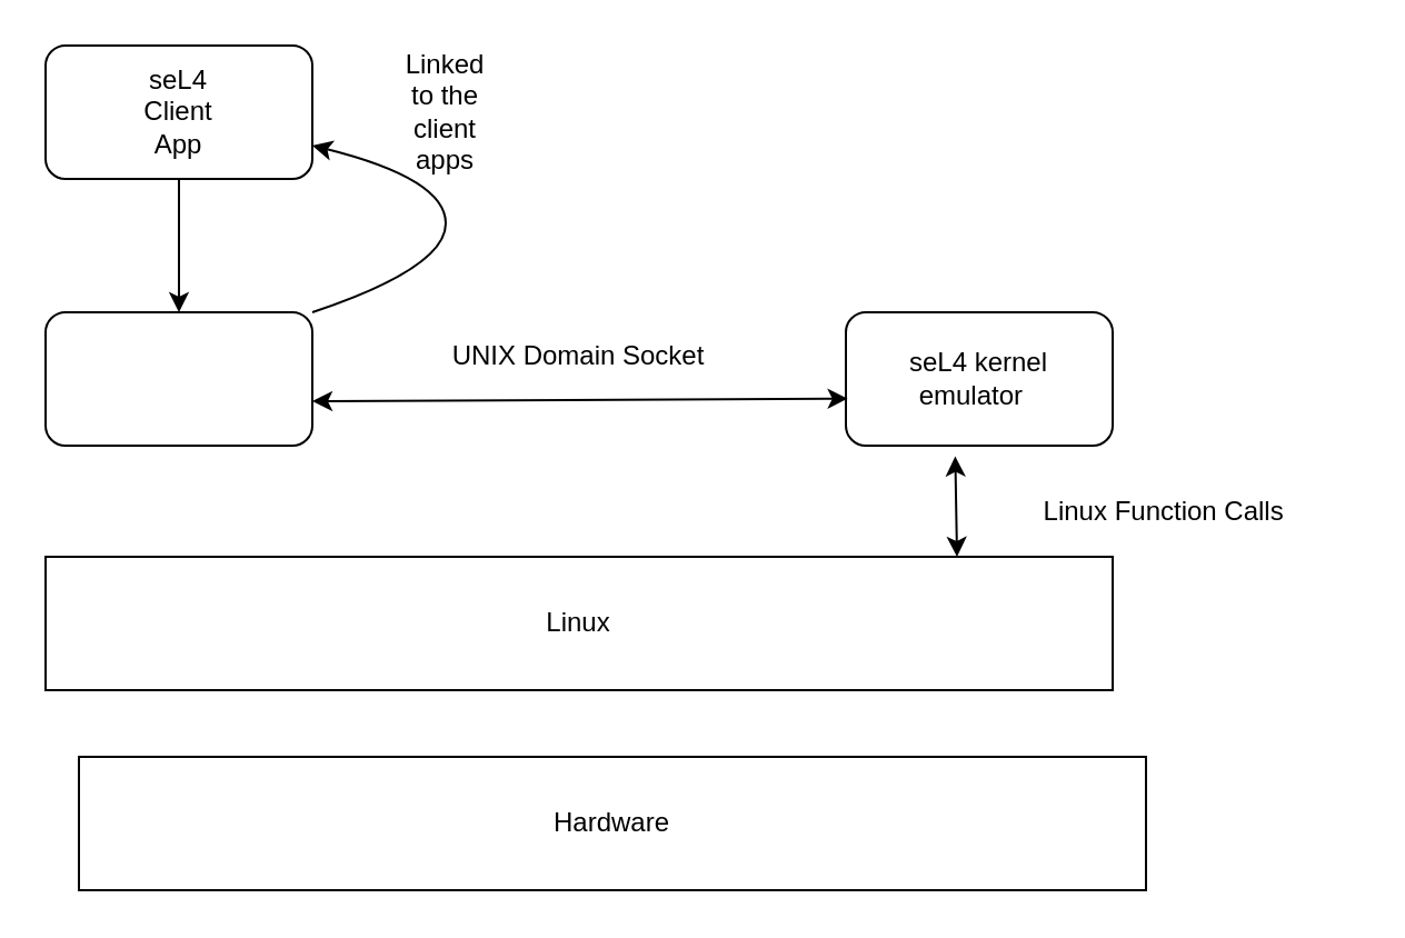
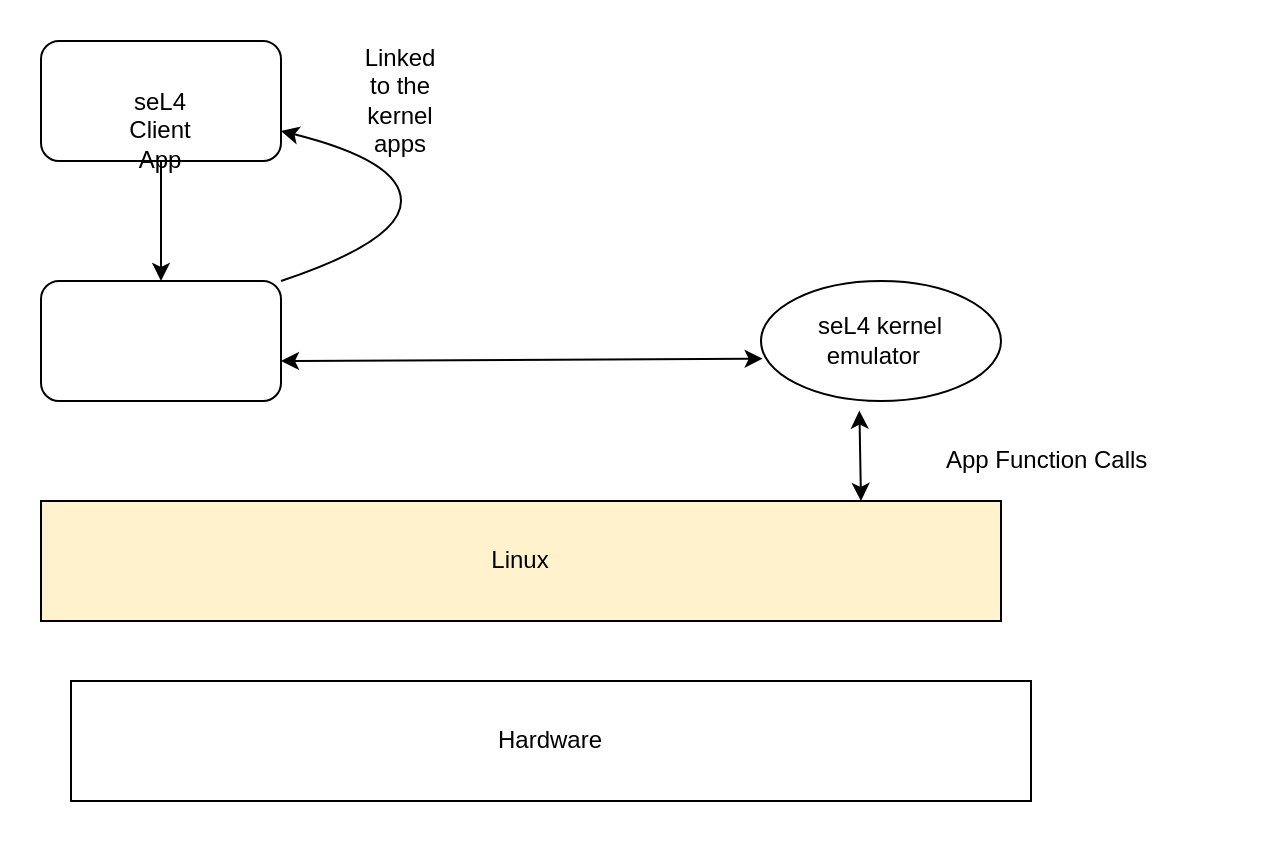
- <mxCell id="3" value="seL4 Client App" style="text;html=1;strokeColor=none;fillColor=none;align=center;verticalAlign=middle;whiteSpace=wrap;rounded=0;" vertex="1" parent="1"><mxGeometry x="60" y="40" width="40" height="20" as="geometry" /></mxCell>
+ <mxCell id="3" value="seL4 Client App" style="text;html=1;strokeColor=none;fillColor=none;align=center;verticalAlign=middle;whiteSpace=wrap;rounded=0;" vertex="1" parent="1"><mxGeometry x="60" y="55" width="40" height="20" as="geometry" /></mxCell>
- <mxCell id="12" value="Linked to the client apps" style="text;html=1;strokeColor=none;fillColor=none;align=center;verticalAlign=middle;whiteSpace=wrap;rounded=0;" vertex="1" parent="1"><mxGeometry x="180" y="40" width="40" height="20" as="geometry" /></mxCell>
+ <mxCell id="12" value="Linked to the kernel apps" style="text;html=1;strokeColor=none;fillColor=none;align=center;verticalAlign=middle;whiteSpace=wrap;rounded=0;" vertex="1" parent="1"><mxGeometry x="180" y="40" width="40" height="20" as="geometry" /></mxCell>
- <mxCell id="10" value="UNIX Domain Socket" style="text;html=1;strokeColor=none;fillColor=none;align=center;verticalAlign=middle;whiteSpace=wrap;rounded=0;" vertex="1" parent="1"><mxGeometry x="170" y="150" width="180" height="20" as="geometry" /></mxCell>
- <mxCell id="5" value="seL4 kernel emulator&amp;nbsp;&amp;nbsp;" style="rounded=1;whiteSpace=wrap;html=1;" vertex="1" parent="1"><mxGeometry x="380" y="140" width="120" height="60" as="geometry" /></mxCell>
+ <mxCell id="5" value="seL4 kernel emulator&amp;nbsp;&amp;nbsp;" style="ellipse;whiteSpace=wrap;html=1;" vertex="1" parent="1"><mxGeometry x="380" y="140" width="120" height="60" as="geometry" /></mxCell>
- <mxCell id="14" value="Linux Function Calls&amp;nbsp;" style="text;html=1;strokeColor=none;fillColor=none;align=center;verticalAlign=middle;whiteSpace=wrap;rounded=0;" vertex="1" parent="1"><mxGeometry x="440" y="220" width="170" height="20" as="geometry" /></mxCell>
+ <mxCell id="14" value="App Function Calls&amp;nbsp;" style="text;html=1;strokeColor=none;fillColor=none;align=center;verticalAlign=middle;whiteSpace=wrap;rounded=0;" vertex="1" parent="1"><mxGeometry x="440" y="220" width="170" height="20" as="geometry" /></mxCell>
- <mxCell id="7" value="Linux" style="rounded=0;whiteSpace=wrap;html=1;" vertex="1" parent="1"><mxGeometry x="20" y="250" width="480" height="60" as="geometry" /></mxCell>
+ <mxCell id="7" value="Linux" style="rounded=0;whiteSpace=wrap;html=1;fillColor=#fff2cc;" vertex="1" parent="1"><mxGeometry x="20" y="250" width="480" height="60" as="geometry" /></mxCell>
